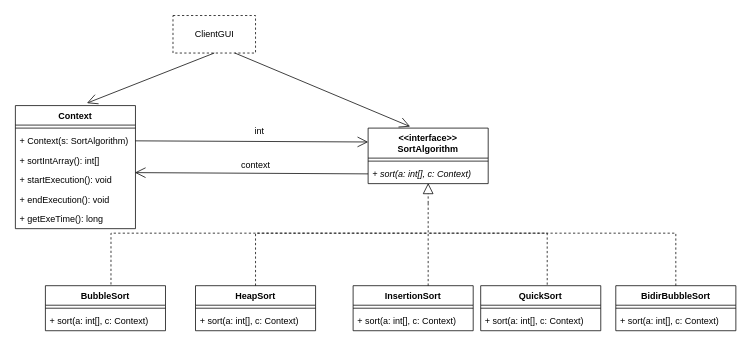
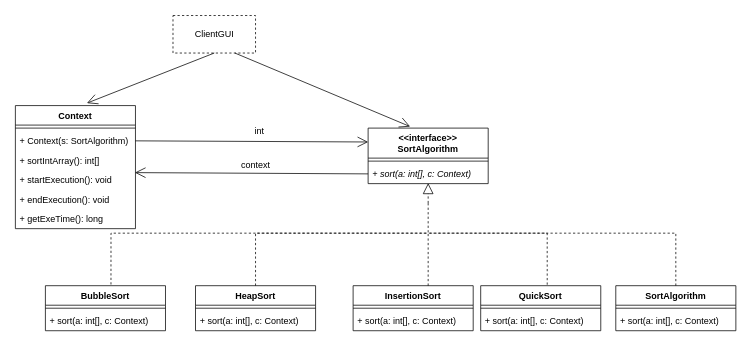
- <mxCell id="32" value="BidirBubbleSort" style="swimlane;fontStyle=1;align=center;verticalAlign=top;childLayout=stackLayout;horizontal=1;startSize=26;horizontalStack=0;resizeParent=1;resizeParentMax=0;resizeLast=0;collapsible=1;marginBottom=0;" vertex="1" parent="1"><mxGeometry x="820" y="380" width="160" height="60" as="geometry" /></mxCell>
+ <mxCell id="32" value="SortAlgorithm" style="swimlane;fontStyle=1;align=center;verticalAlign=top;childLayout=stackLayout;horizontal=1;startSize=26;horizontalStack=0;resizeParent=1;resizeParentMax=0;resizeLast=0;collapsible=1;marginBottom=0;" vertex="1" parent="1"><mxGeometry x="820" y="380" width="160" height="60" as="geometry" /></mxCell>
